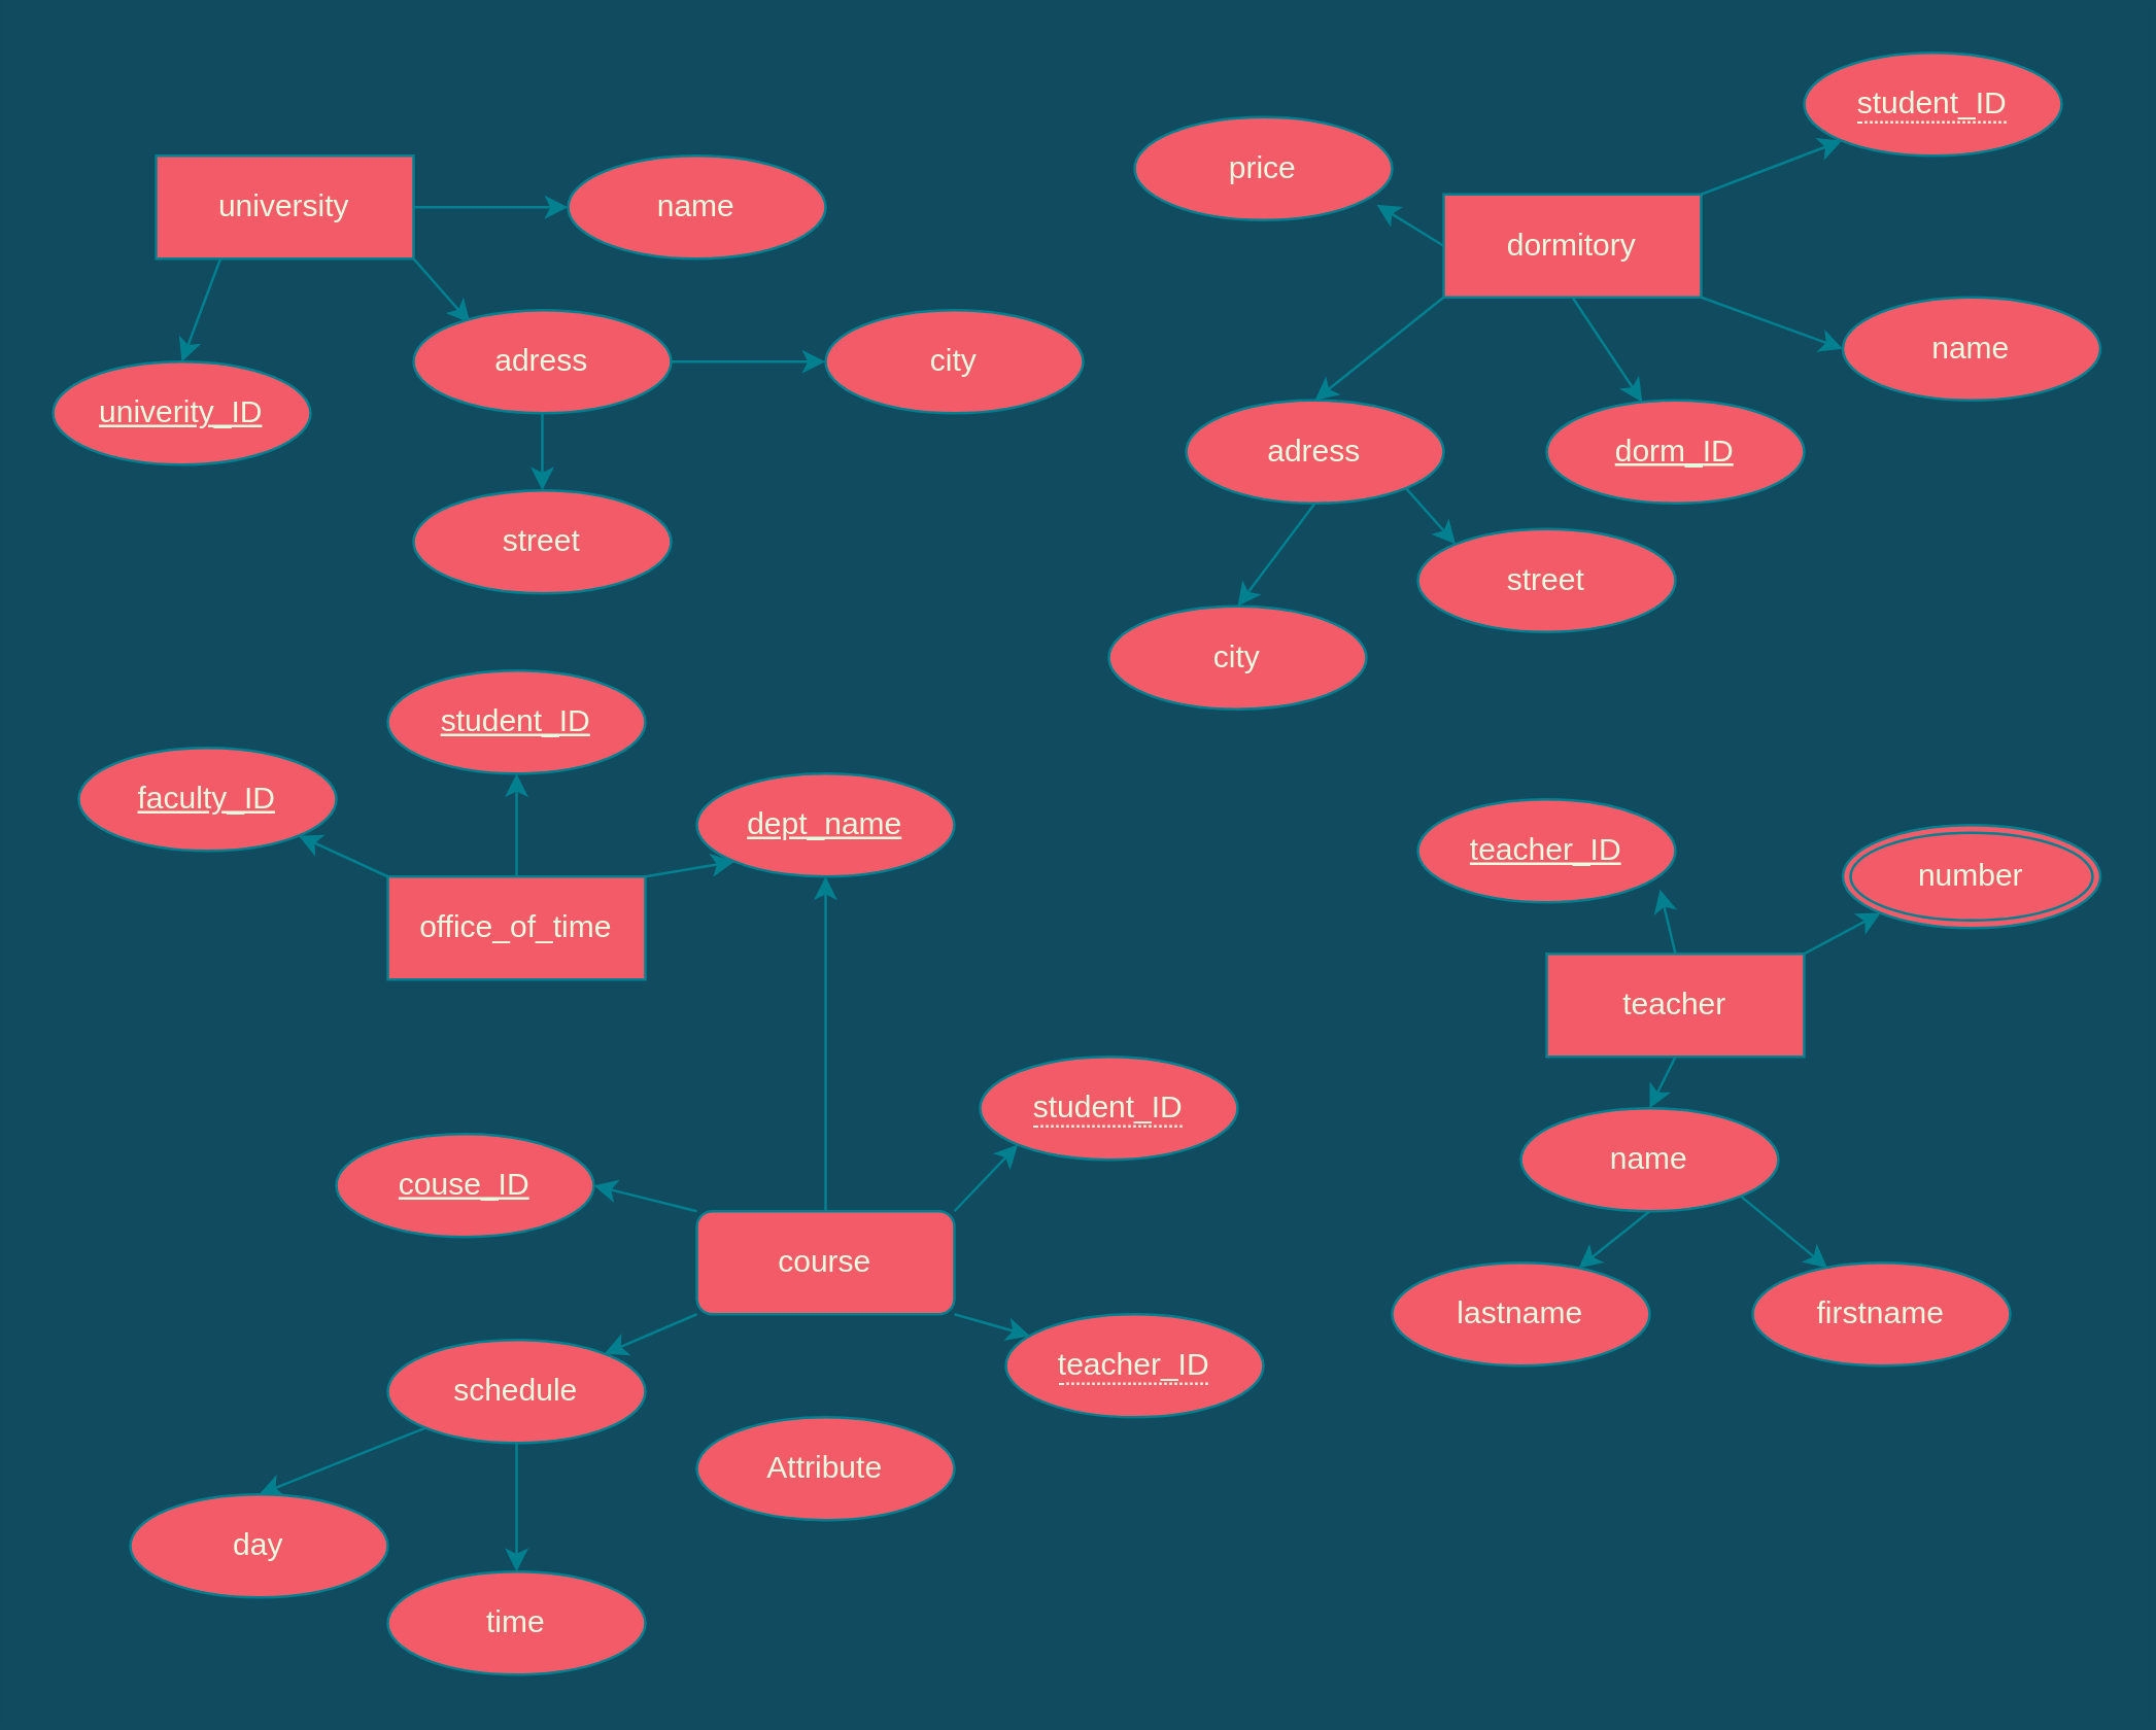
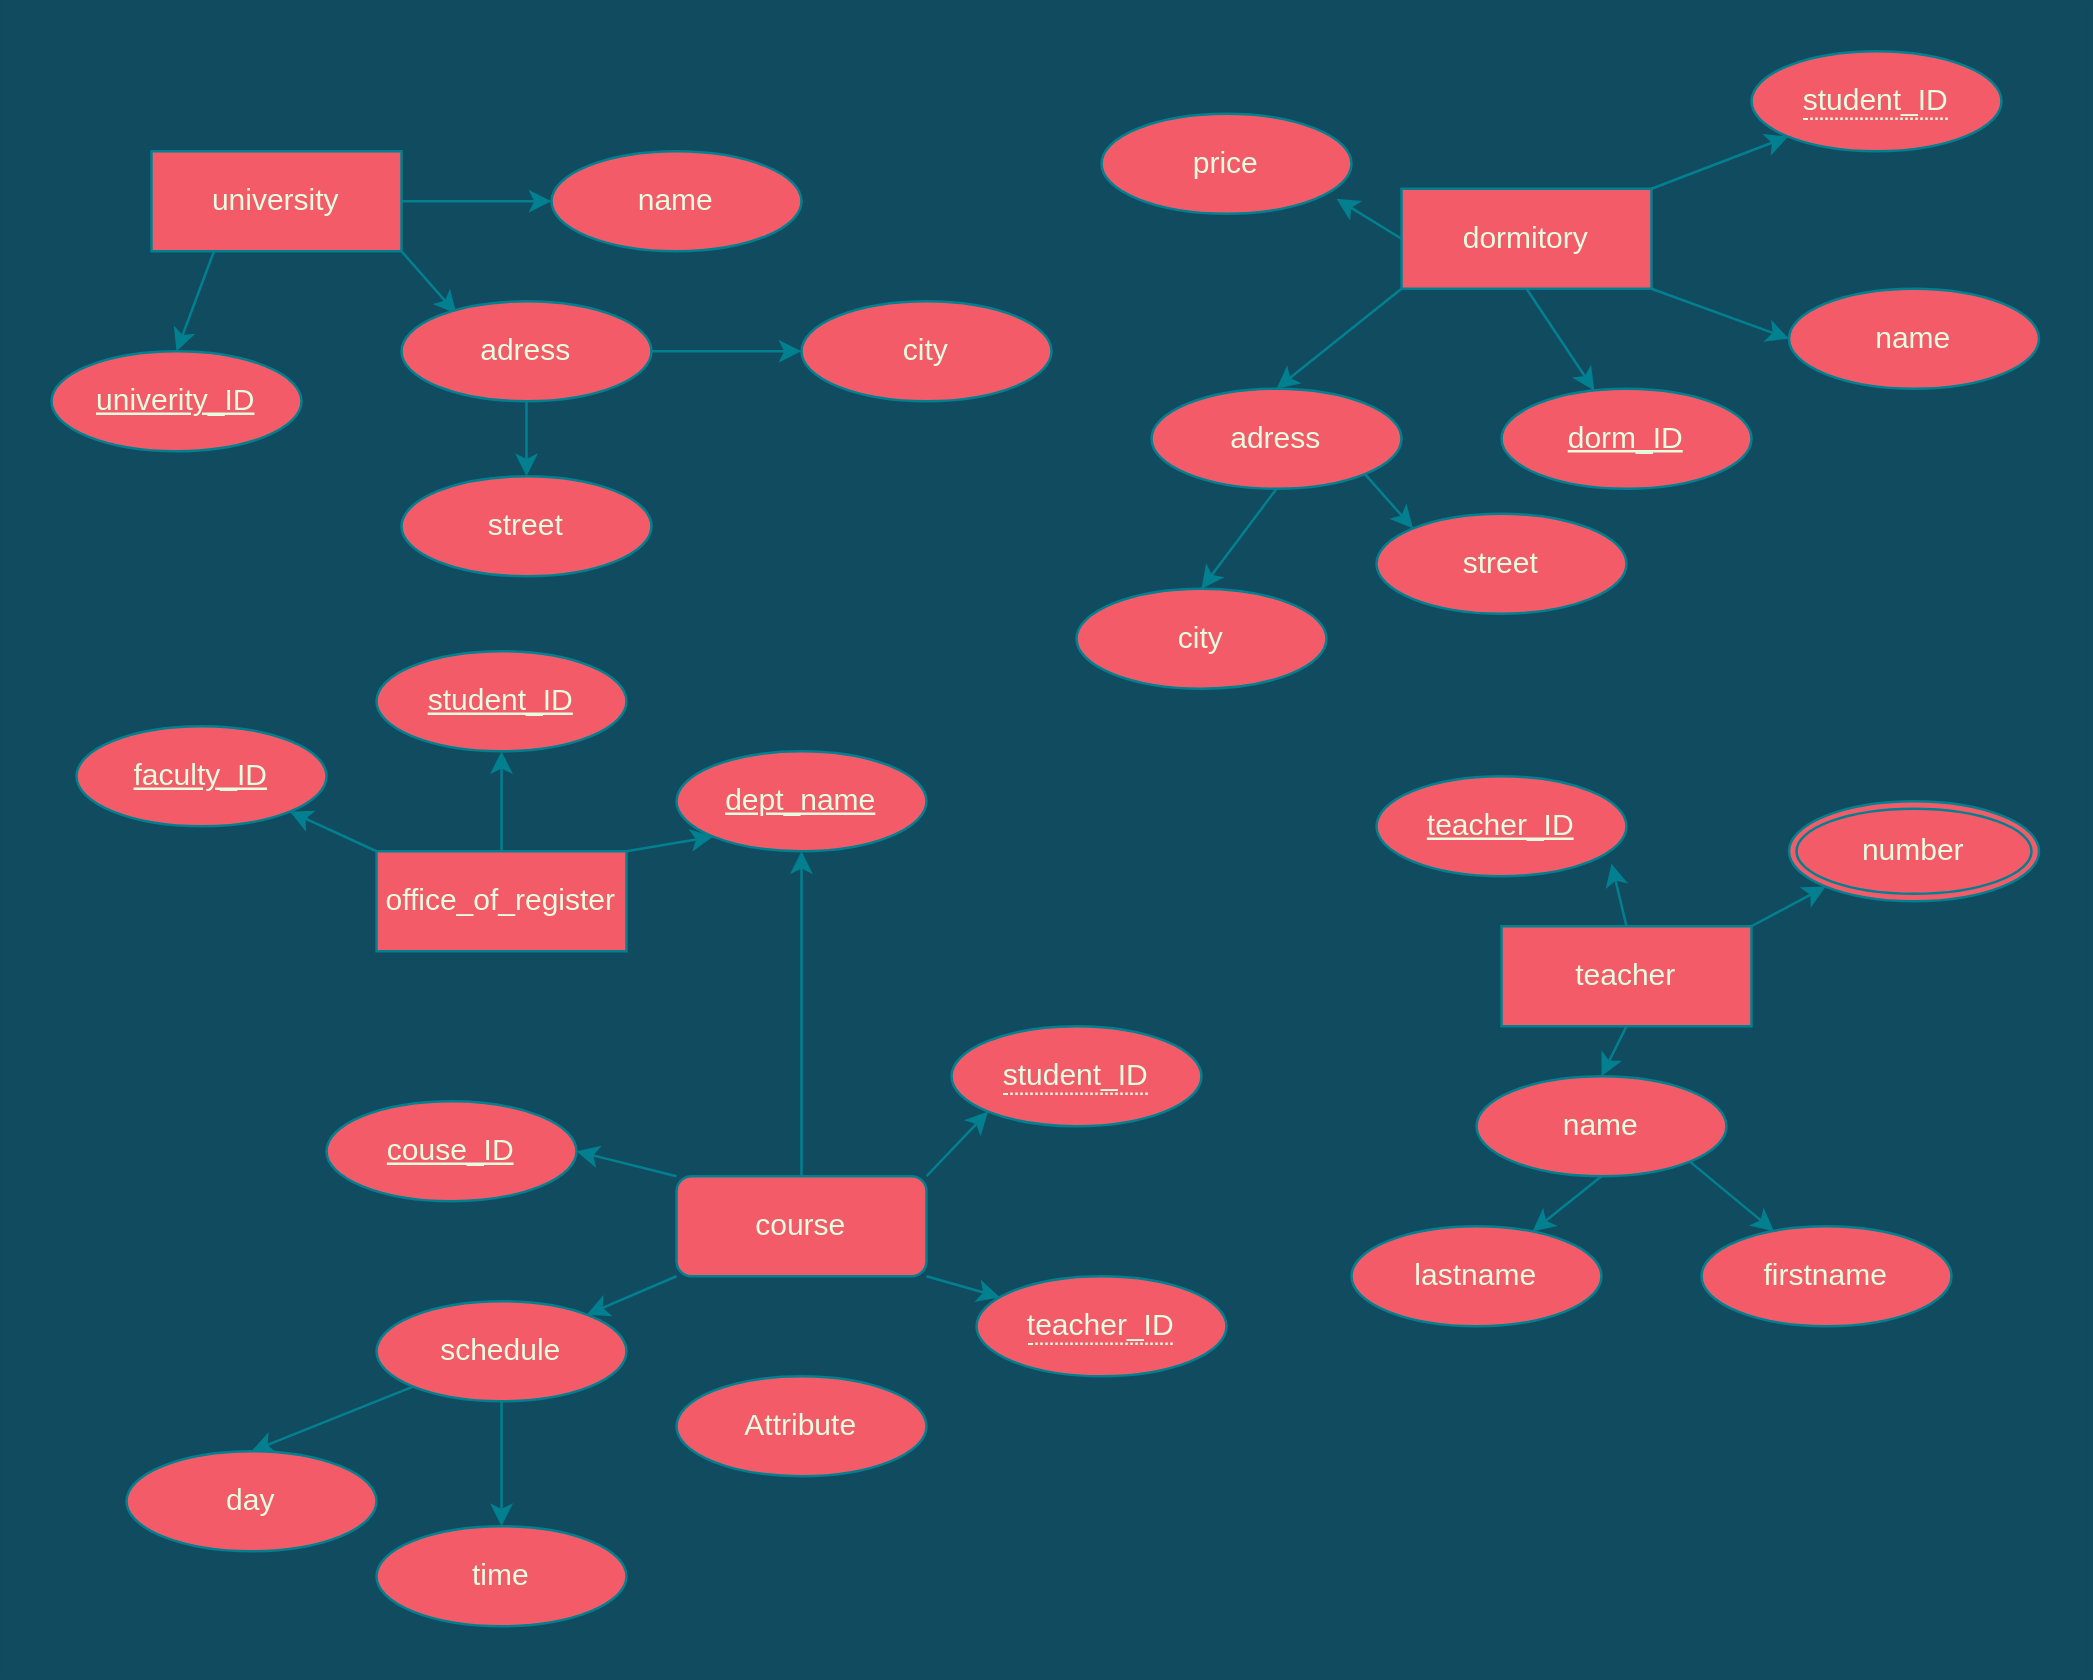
- <mxCell id="32" value="office_of_time" style="whiteSpace=wrap;html=1;align=center;rounded=0;sketch=0;fontColor=#E4FDE1;strokeColor=#028090;fillColor=#F45B69;" parent="1" vertex="1"><mxGeometry x="150" y="340" width="100" height="40" as="geometry" /></mxCell>
+ <mxCell id="32" value="office_of_register" style="whiteSpace=wrap;html=1;align=center;rounded=0;sketch=0;fontColor=#E4FDE1;strokeColor=#028090;fillColor=#F45B69;" parent="1" vertex="1"><mxGeometry x="150" y="340" width="100" height="40" as="geometry" /></mxCell>
